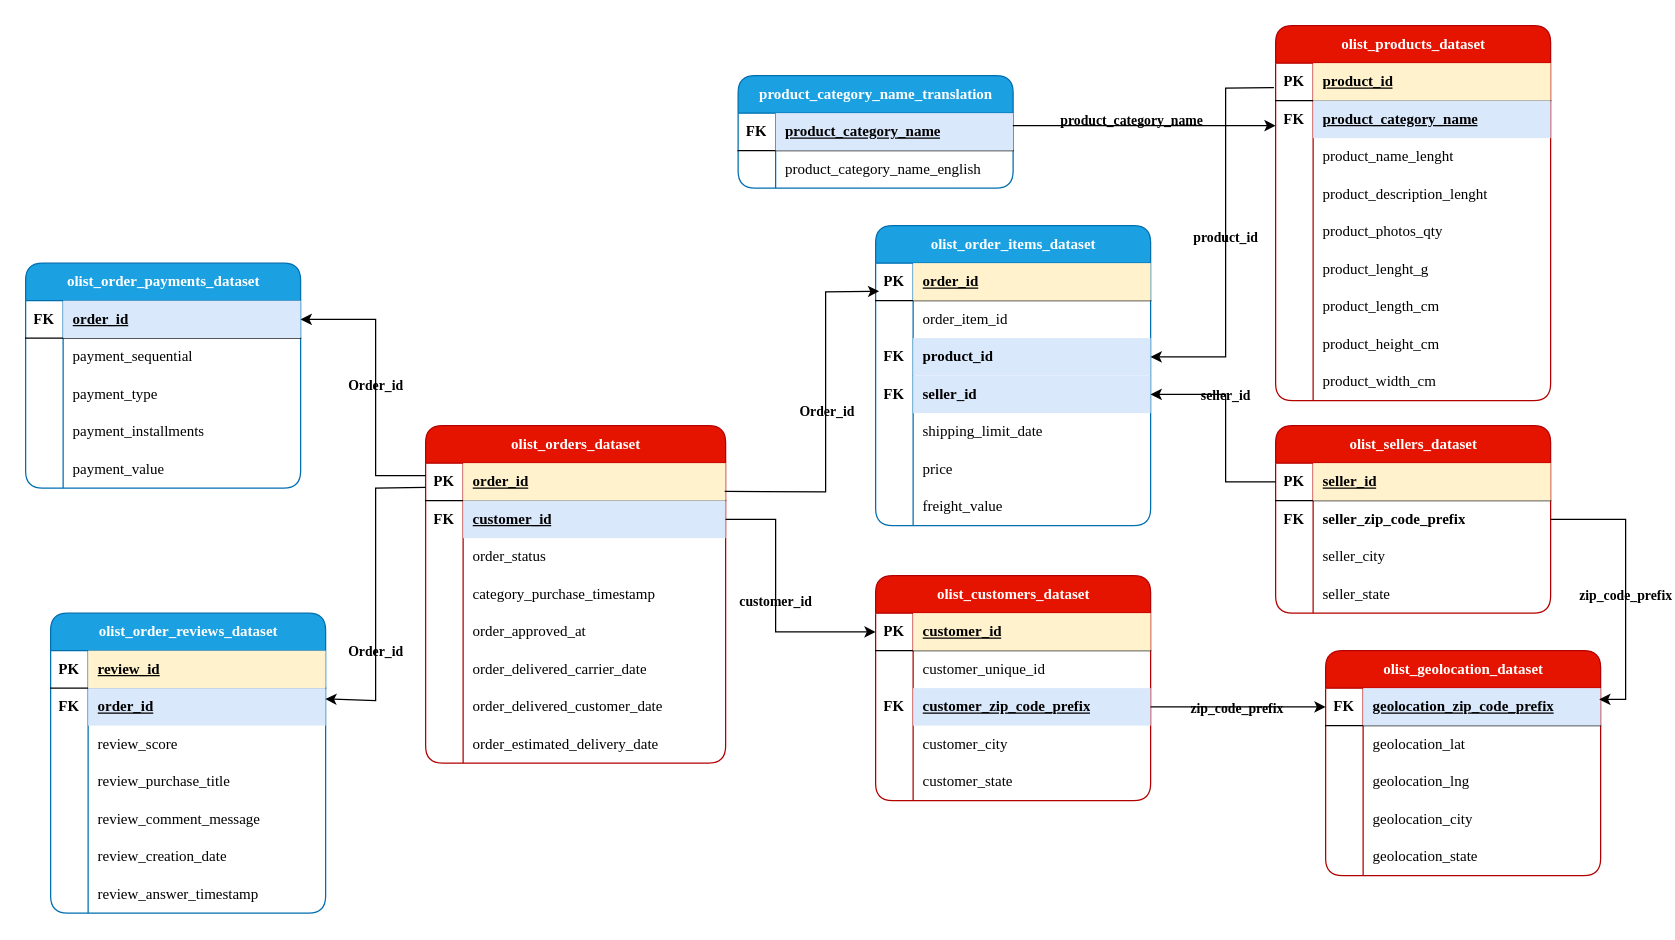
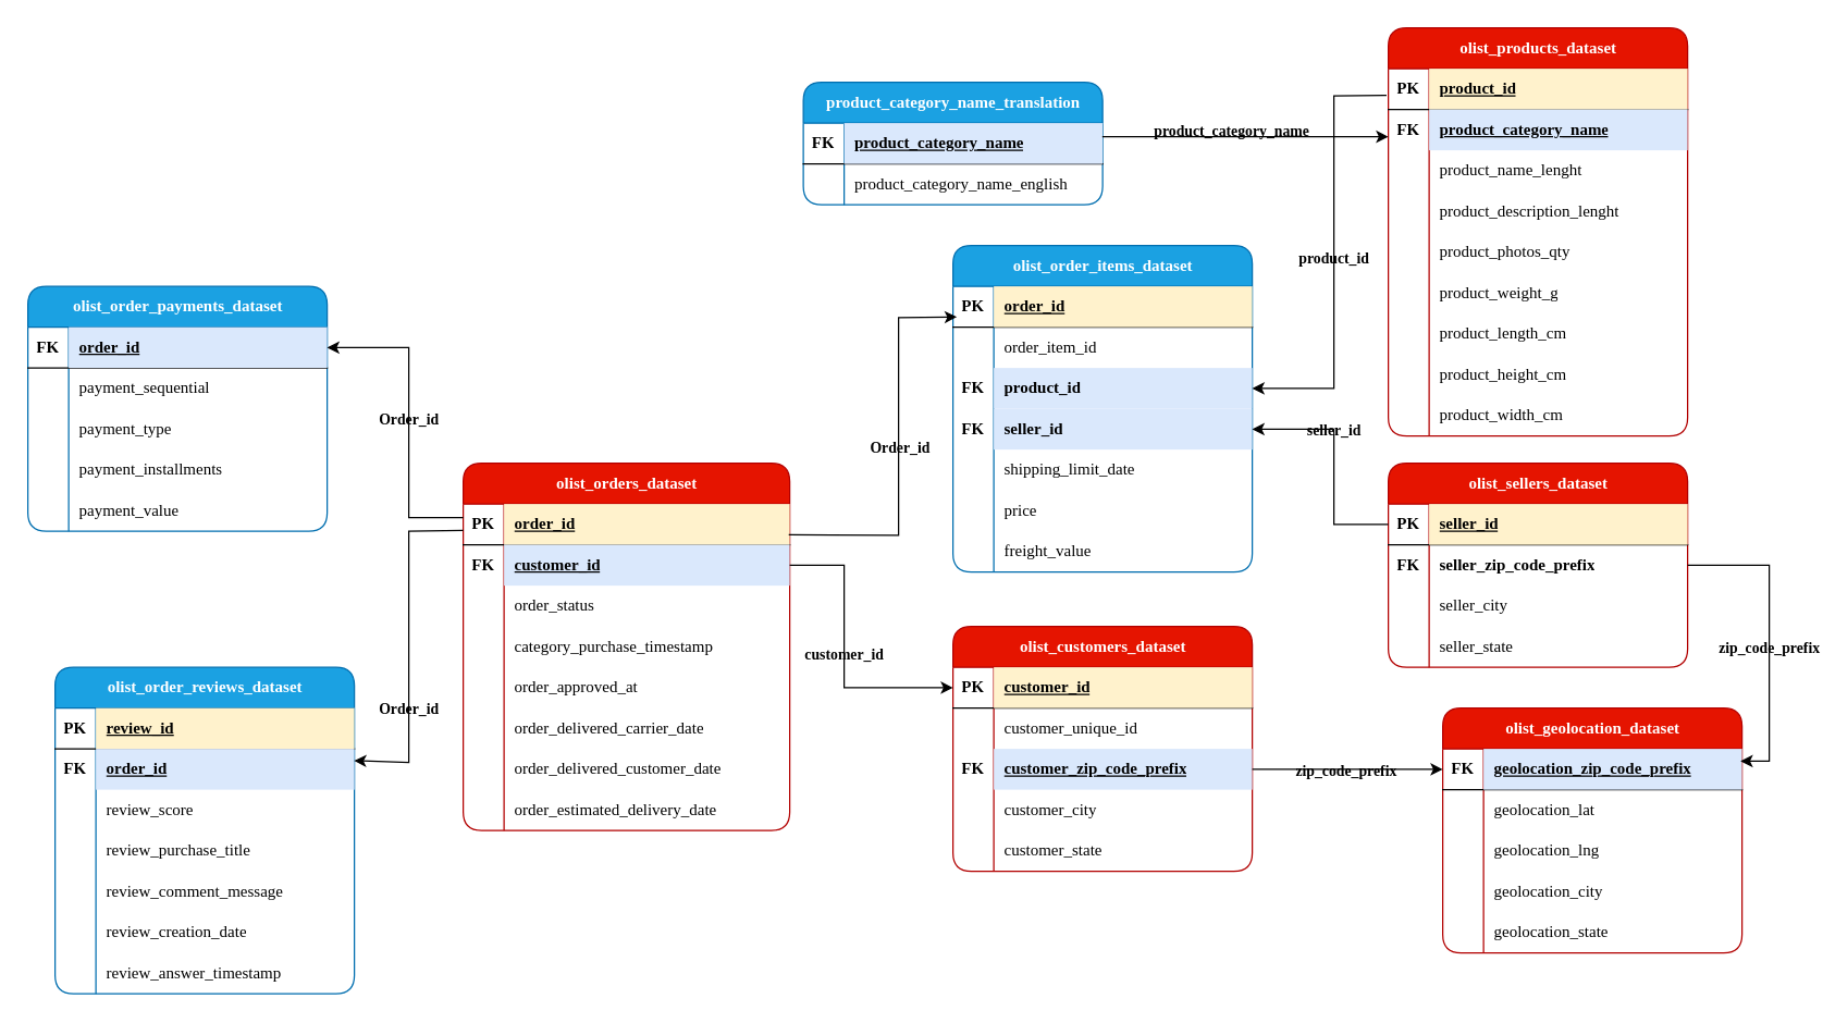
- <mxCell id="150" value="product_lenght_g" style="shape=partialRectangle;connectable=0;fillColor=none;top=0;left=0;bottom=0;right=0;align=left;spacingLeft=6;overflow=hidden;whiteSpace=wrap;html=1;fontFamily=Times New Roman;labelBackgroundColor=none;" parent="148" vertex="1"><mxGeometry x="30" width="190" height="30" as="geometry"><mxRectangle width="190" height="30" as="alternateBounds" /></mxGeometry></mxCell>
+ <mxCell id="150" value="product_weight_g" style="shape=partialRectangle;connectable=0;fillColor=none;top=0;left=0;bottom=0;right=0;align=left;spacingLeft=6;overflow=hidden;whiteSpace=wrap;html=1;fontFamily=Times New Roman;labelBackgroundColor=none;" parent="148" vertex="1"><mxGeometry x="30" width="190" height="30" as="geometry"><mxRectangle width="190" height="30" as="alternateBounds" /></mxGeometry></mxCell>
